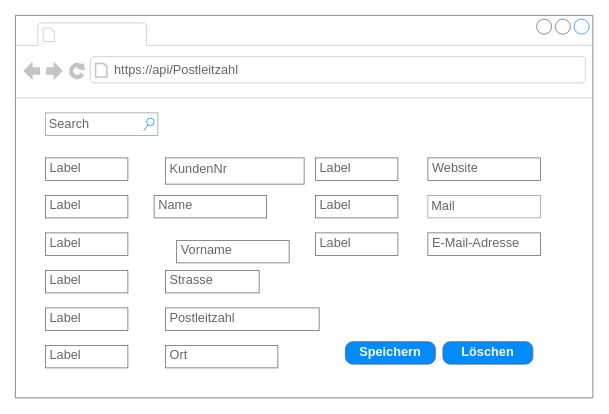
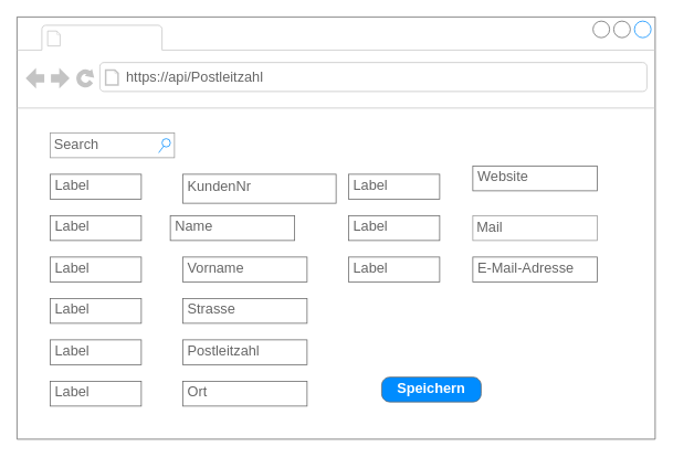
- <mxCell id="9" value="Search" style="strokeWidth=1;shadow=0;dashed=0;align=center;html=1;shape=mxgraph.mockup.forms.searchBox;strokeColor=#999999;mainText=;strokeColor2=#008cff;fontColor=#666666;fontSize=17;align=left;spacingLeft=3;" vertex="1" parent="2"><mxGeometry x="40" y="130" width="150" height="30" as="geometry" /></mxCell>
+ <mxCell id="9" value="Search" style="strokeWidth=1;shadow=0;dashed=0;align=center;html=1;shape=mxgraph.mockup.forms.searchBox;strokeColor=#999999;mainText=;strokeColor2=#008cff;fontColor=#666666;fontSize=17;align=left;spacingLeft=3;" vertex="1" parent="2"><mxGeometry x="40" y="140" width="150" height="30" as="geometry" /></mxCell>
- <mxCell id="12" value="Website" style="strokeWidth=1;shadow=0;dashed=0;align=center;html=1;shape=mxgraph.mockup.text.textBox;fontColor=#666666;align=left;fontSize=17;spacingLeft=4;spacingTop=-3;strokeColor=#666666;mainText=" vertex="1" parent="2"><mxGeometry x="550" y="190" width="150" height="30" as="geometry" /></mxCell>
+ <mxCell id="12" value="Website" style="strokeWidth=1;shadow=0;dashed=0;align=center;html=1;shape=mxgraph.mockup.text.textBox;fontColor=#666666;align=left;fontSize=17;spacingLeft=4;spacingTop=-3;strokeColor=#666666;mainText=" vertex="1" parent="2"><mxGeometry x="550" y="180" width="150" height="30" as="geometry" /></mxCell>
- <mxCell id="11" value="Vorname" style="strokeWidth=1;shadow=0;dashed=0;align=center;html=1;shape=mxgraph.mockup.text.textBox;fontColor=#666666;align=left;fontSize=17;spacingLeft=4;spacingTop=-3;strokeColor=#666666;mainText=" vertex="1" parent="2"><mxGeometry x="215" y="300" width="150" height="30" as="geometry" /></mxCell>
+ <mxCell id="11" value="Vorname" style="strokeWidth=1;shadow=0;dashed=0;align=center;html=1;shape=mxgraph.mockup.text.textBox;fontColor=#666666;align=left;fontSize=17;spacingLeft=4;spacingTop=-3;strokeColor=#666666;mainText=" vertex="1" parent="2"><mxGeometry x="200" y="290" width="150" height="30" as="geometry" /></mxCell>
- <mxCell id="24" value="Strasse" style="strokeWidth=1;shadow=0;dashed=0;align=center;html=1;shape=mxgraph.mockup.text.textBox;fontColor=#666666;align=left;fontSize=17;spacingLeft=4;spacingTop=-3;strokeColor=#666666;mainText=" vertex="1" parent="2"><mxGeometry x="200" y="340" width="125" height="30" as="geometry" /></mxCell>
+ <mxCell id="24" value="Strasse" style="strokeWidth=1;shadow=0;dashed=0;align=center;html=1;shape=mxgraph.mockup.text.textBox;fontColor=#666666;align=left;fontSize=17;spacingLeft=4;spacingTop=-3;strokeColor=#666666;mainText=" vertex="1" parent="2"><mxGeometry x="200" y="340" width="150" height="30" as="geometry" /></mxCell>
- <mxCell id="22" value="Postleitzahl" style="strokeWidth=1;shadow=0;dashed=0;align=center;html=1;shape=mxgraph.mockup.text.textBox;fontColor=#666666;align=left;fontSize=17;spacingLeft=4;spacingTop=-3;strokeColor=#666666;mainText=" vertex="1" parent="2"><mxGeometry x="200" y="390" width="205" height="30" as="geometry" /></mxCell>
+ <mxCell id="22" value="Postleitzahl" style="strokeWidth=1;shadow=0;dashed=0;align=center;html=1;shape=mxgraph.mockup.text.textBox;fontColor=#666666;align=left;fontSize=17;spacingLeft=4;spacingTop=-3;strokeColor=#666666;mainText=" vertex="1" parent="2"><mxGeometry x="200" y="390" width="150" height="30" as="geometry" /></mxCell>
- <mxCell id="15" value="Löschen" style="strokeWidth=1;shadow=0;dashed=0;align=center;html=1;shape=mxgraph.mockup.buttons.button;strokeColor=#666666;fontColor=#ffffff;mainText=;buttonStyle=round;fontSize=17;fontStyle=1;fillColor=#008cff;whiteSpace=wrap;" vertex="1" parent="2"><mxGeometry x="570" y="435" width="120" height="30" as="geometry" /></mxCell>
